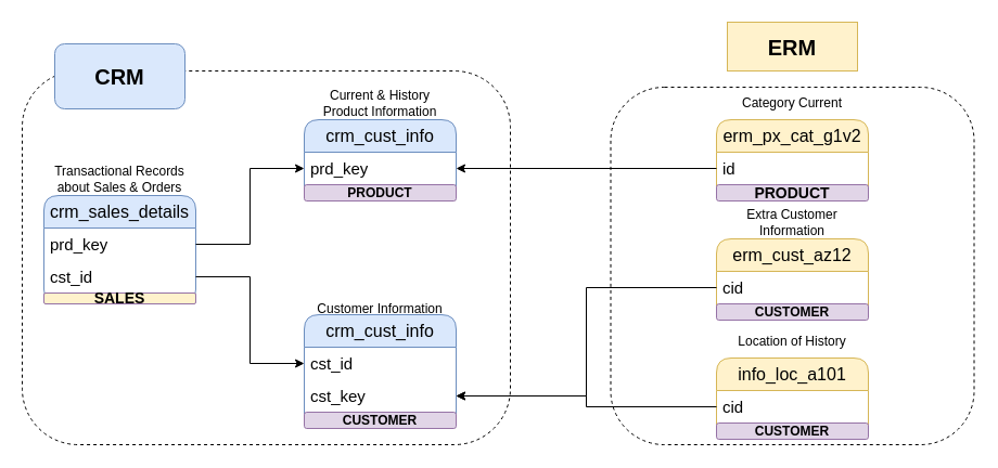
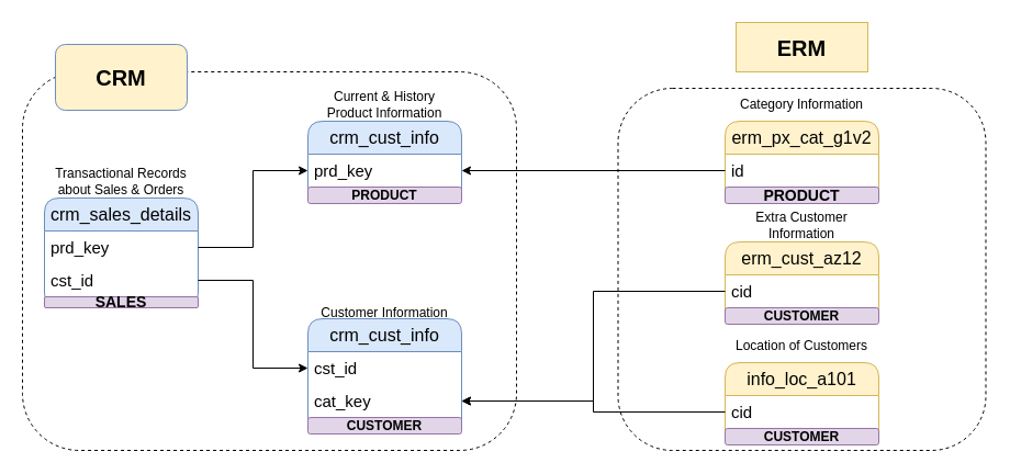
- <mxCell id="35" value="&lt;font style=&quot;font-size: 20px;&quot;&gt;&lt;b&gt;CRM&lt;/b&gt;&lt;/font&gt;" style="rounded=1;whiteSpace=wrap;html=1;fillColor=#dae8fc;strokeColor=#6c8ebf;" parent="1" vertex="1"><mxGeometry x="50" y="40" width="120" height="60" as="geometry" /></mxCell>
+ <mxCell id="35" value="&lt;font style=&quot;font-size: 20px;&quot;&gt;&lt;b&gt;CRM&lt;/b&gt;&lt;/font&gt;" style="rounded=1;whiteSpace=wrap;html=1;fillColor=#fff2cc;strokeColor=#6c8ebf;" parent="1" vertex="1"><mxGeometry x="50" y="40" width="120" height="60" as="geometry" /></mxCell>
- <mxCell id="30" value="Category Current" style="text;html=1;align=center;verticalAlign=middle;whiteSpace=wrap;rounded=0;" parent="1" vertex="1"><mxGeometry x="660" y="90" width="140" height="10" as="geometry" /></mxCell>
+ <mxCell id="30" value="Category Information" style="text;html=1;align=center;verticalAlign=middle;whiteSpace=wrap;rounded=0;" parent="1" vertex="1"><mxGeometry x="660" y="90" width="140" height="10" as="geometry" /></mxCell>
- <mxCell id="7" value="&lt;b&gt;&lt;font style=&quot;font-size: 14px;&quot;&gt;SALES&lt;/font&gt;&lt;/b&gt;" style="rounded=1;whiteSpace=wrap;html=1;fillColor=#fff2cc;strokeColor=#9673a6;rotation=0;" vertex="1" parent="4"><mxGeometry y="90" width="140" height="10" as="geometry" /></mxCell>
+ <mxCell id="7" value="&lt;b&gt;&lt;font style=&quot;font-size: 14px;&quot;&gt;SALES&lt;/font&gt;&lt;/b&gt;" style="rounded=1;whiteSpace=wrap;html=1;fillColor=#e1d5e7;strokeColor=#9673a6;rotation=0;" vertex="1" parent="4"><mxGeometry y="90" width="140" height="10" as="geometry" /></mxCell>
- <mxCell id="25" value="Location of History" style="text;html=1;align=center;verticalAlign=middle;whiteSpace=wrap;rounded=0;" parent="1" vertex="1"><mxGeometry x="660" y="310" width="140" height="10" as="geometry" /></mxCell>
+ <mxCell id="25" value="Location of Customers" style="text;html=1;align=center;verticalAlign=middle;whiteSpace=wrap;rounded=0;" parent="1" vertex="1"><mxGeometry x="660" y="310" width="140" height="10" as="geometry" /></mxCell>
- <mxCell id="10" value="&lt;font style=&quot;font-size: 15px;&quot;&gt;cst_key&lt;/font&gt;" style="text;strokeColor=none;fillColor=none;align=left;verticalAlign=middle;spacingLeft=4;spacingRight=4;overflow=hidden;points=[[0,0.5],[1,0.5]];portConstraint=eastwest;rotatable=0;whiteSpace=wrap;html=1;" parent="8" vertex="1"><mxGeometry y="60" width="140" height="30" as="geometry" /></mxCell>
+ <mxCell id="10" value="&lt;font style=&quot;font-size: 15px;&quot;&gt;cat_key&lt;/font&gt;" style="text;strokeColor=none;fillColor=none;align=left;verticalAlign=middle;spacingLeft=4;spacingRight=4;overflow=hidden;points=[[0,0.5],[1,0.5]];portConstraint=eastwest;rotatable=0;whiteSpace=wrap;html=1;" parent="8" vertex="1"><mxGeometry y="60" width="140" height="30" as="geometry" /></mxCell>
